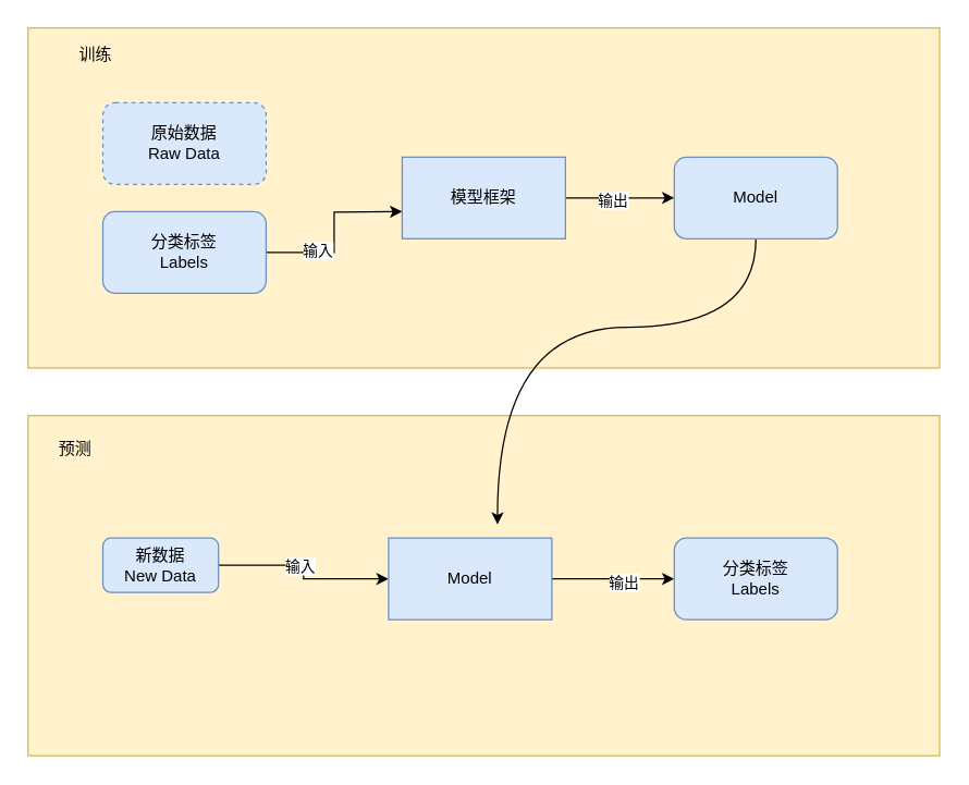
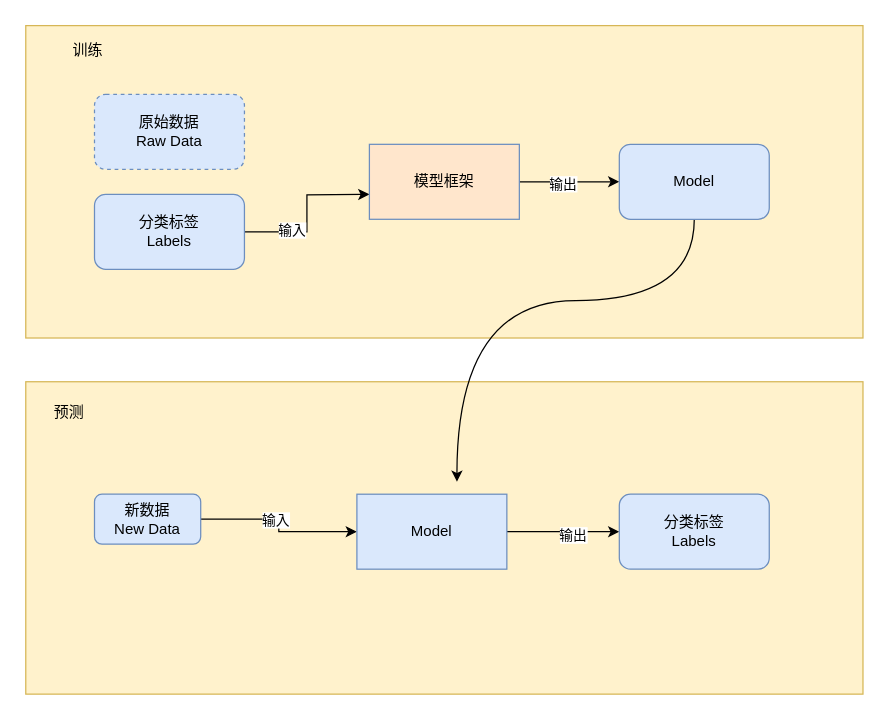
- <mxCell id="10" value="模型框架" style="rounded=0;whiteSpace=wrap;html=1;fillColor=#dae8fc;strokeColor=#6c8ebf;" vertex="1" parent="1"><mxGeometry x="295" y="115" width="120" height="60" as="geometry" /></mxCell>
+ <mxCell id="10" value="模型框架" style="rounded=0;whiteSpace=wrap;html=1;fillColor=#ffe6cc;strokeColor=#6c8ebf;" vertex="1" parent="1"><mxGeometry x="295" y="115" width="120" height="60" as="geometry" /></mxCell>
